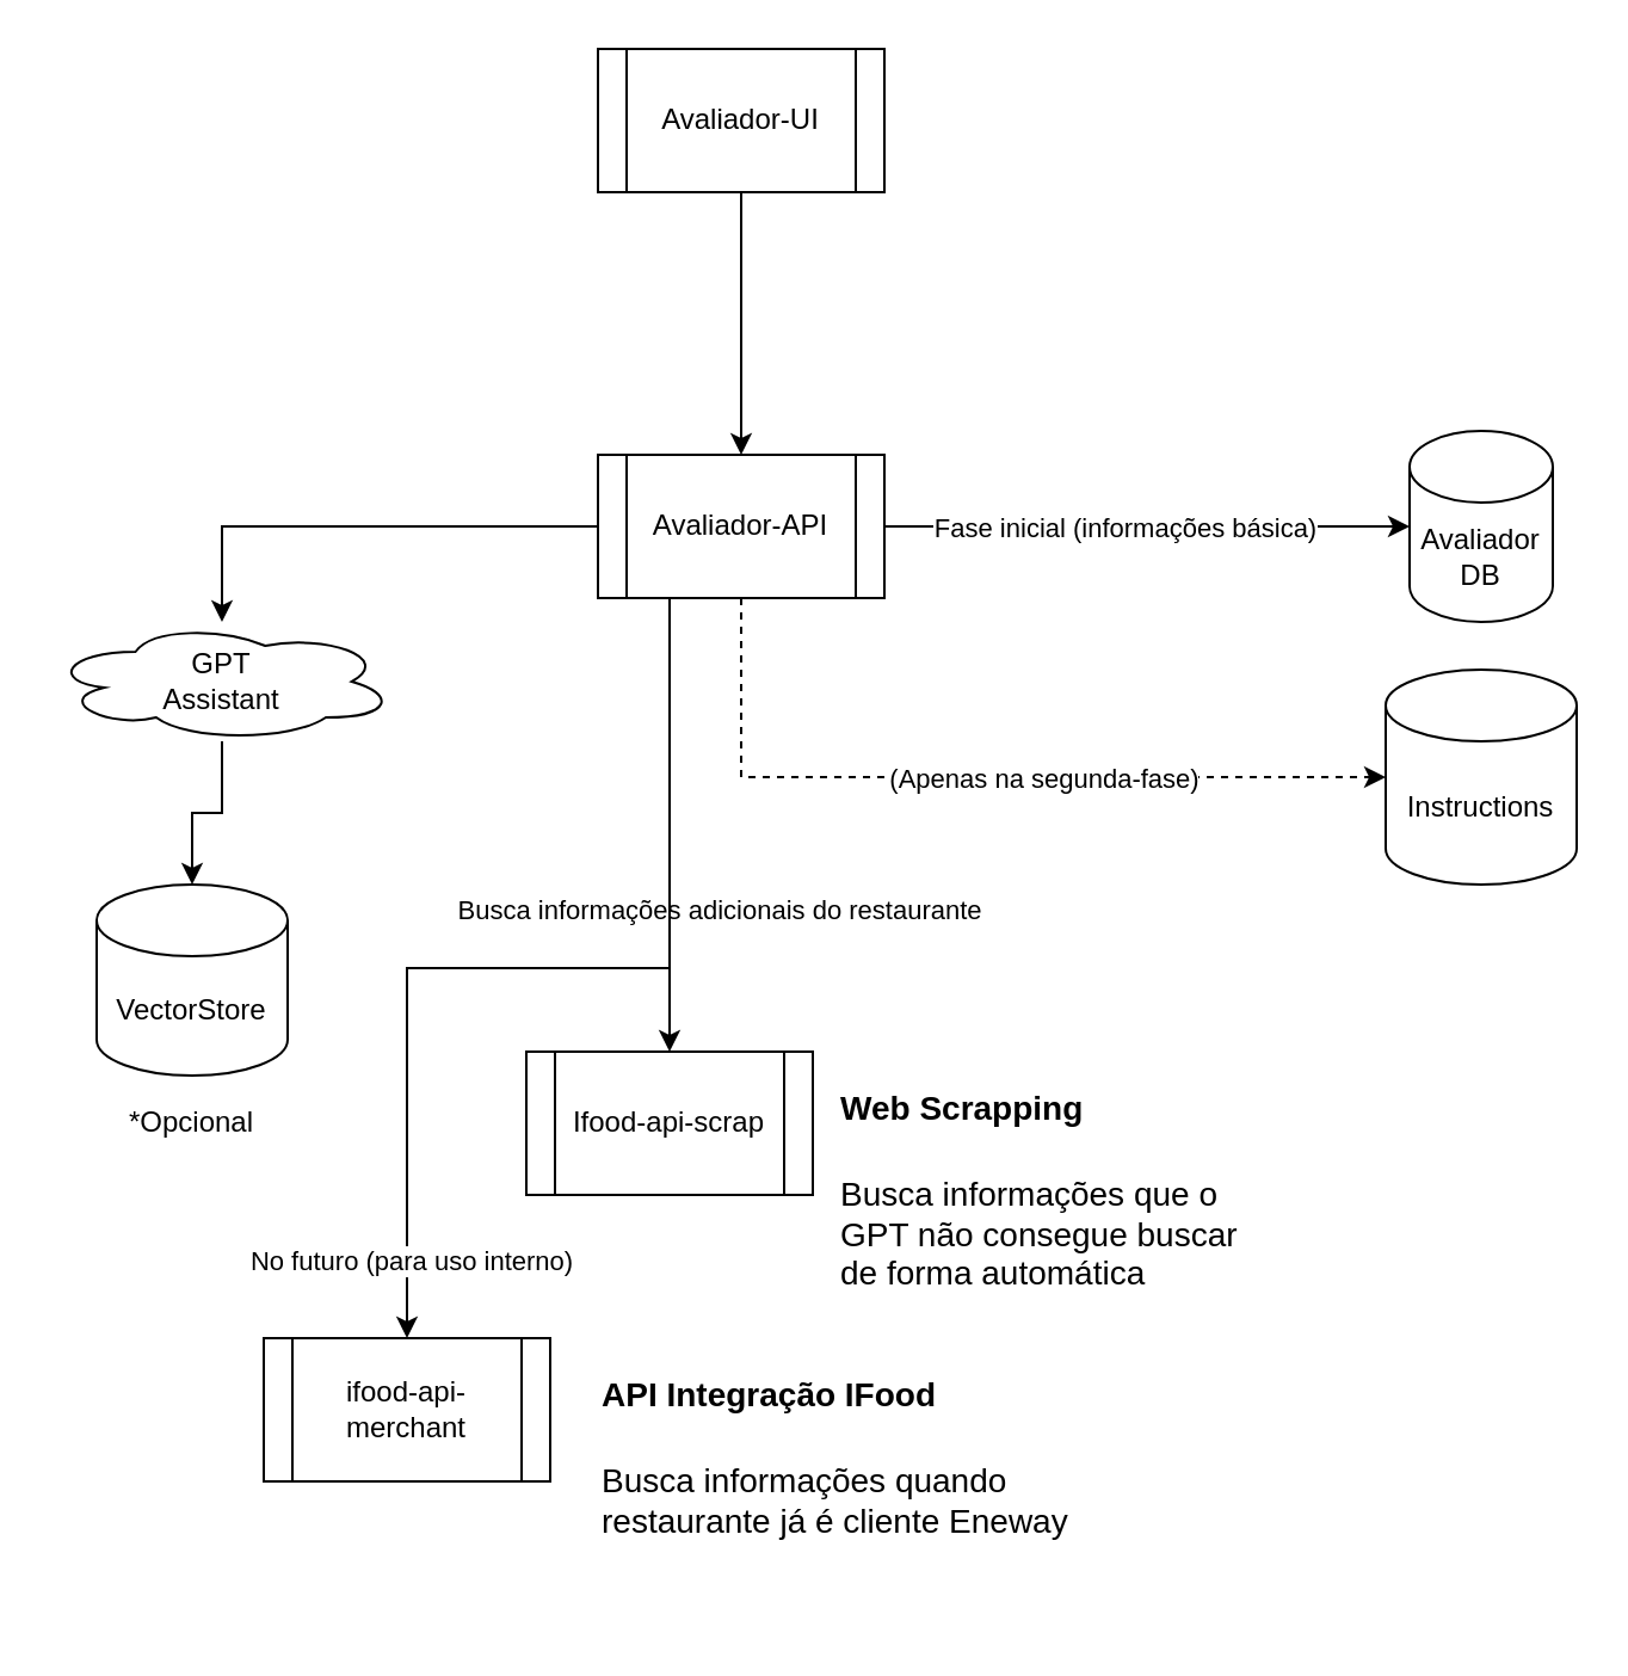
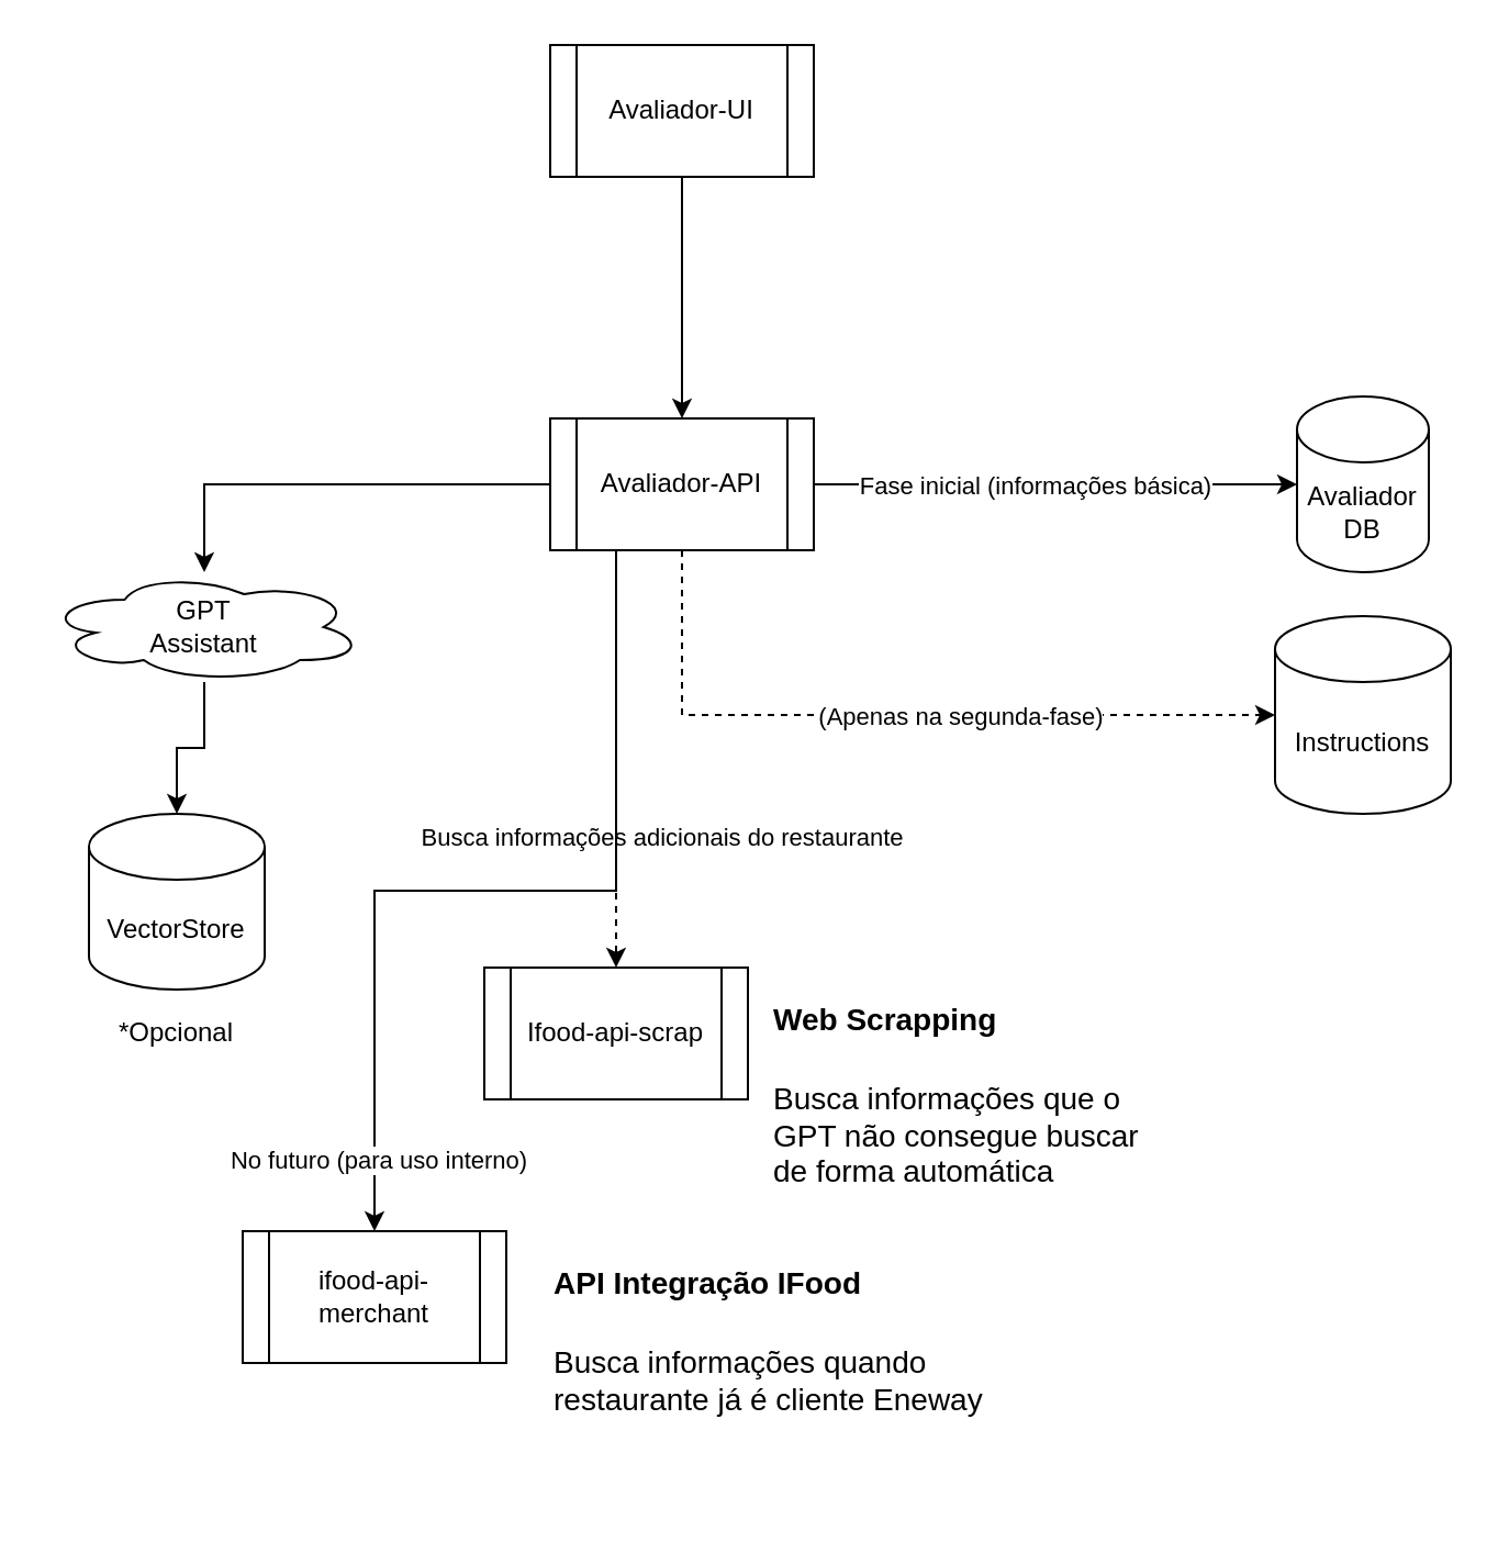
- <mxCell id="7" style="edgeStyle=orthogonalEdgeStyle;rounded=0;orthogonalLoop=1;jettySize=auto;html=1;exitX=0.25;exitY=1;exitDx=0;exitDy=0;" edge="1" parent="1" source="11" target="19"><mxGeometry relative="1" as="geometry" /></mxCell>
+ <mxCell id="7" style="edgeStyle=orthogonalEdgeStyle;rounded=0;orthogonalLoop=1;jettySize=auto;html=1;exitX=0.25;exitY=1;exitDx=0;exitDy=0;dashed=1;" edge="1" parent="1" source="11" target="19"><mxGeometry relative="1" as="geometry" /></mxCell>
